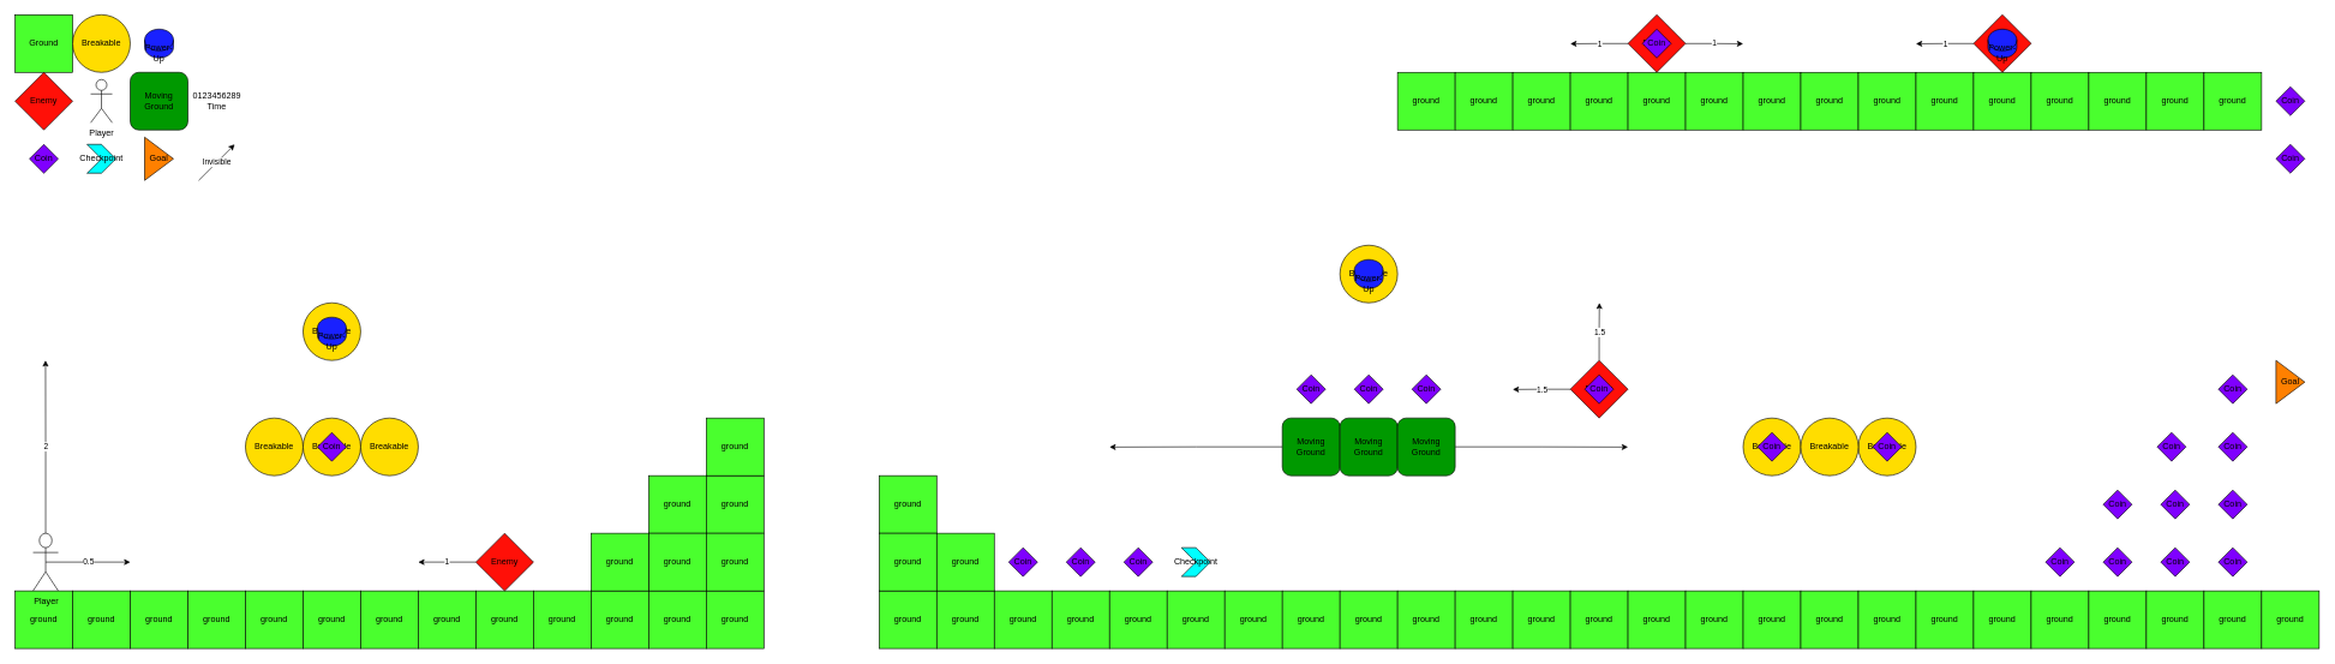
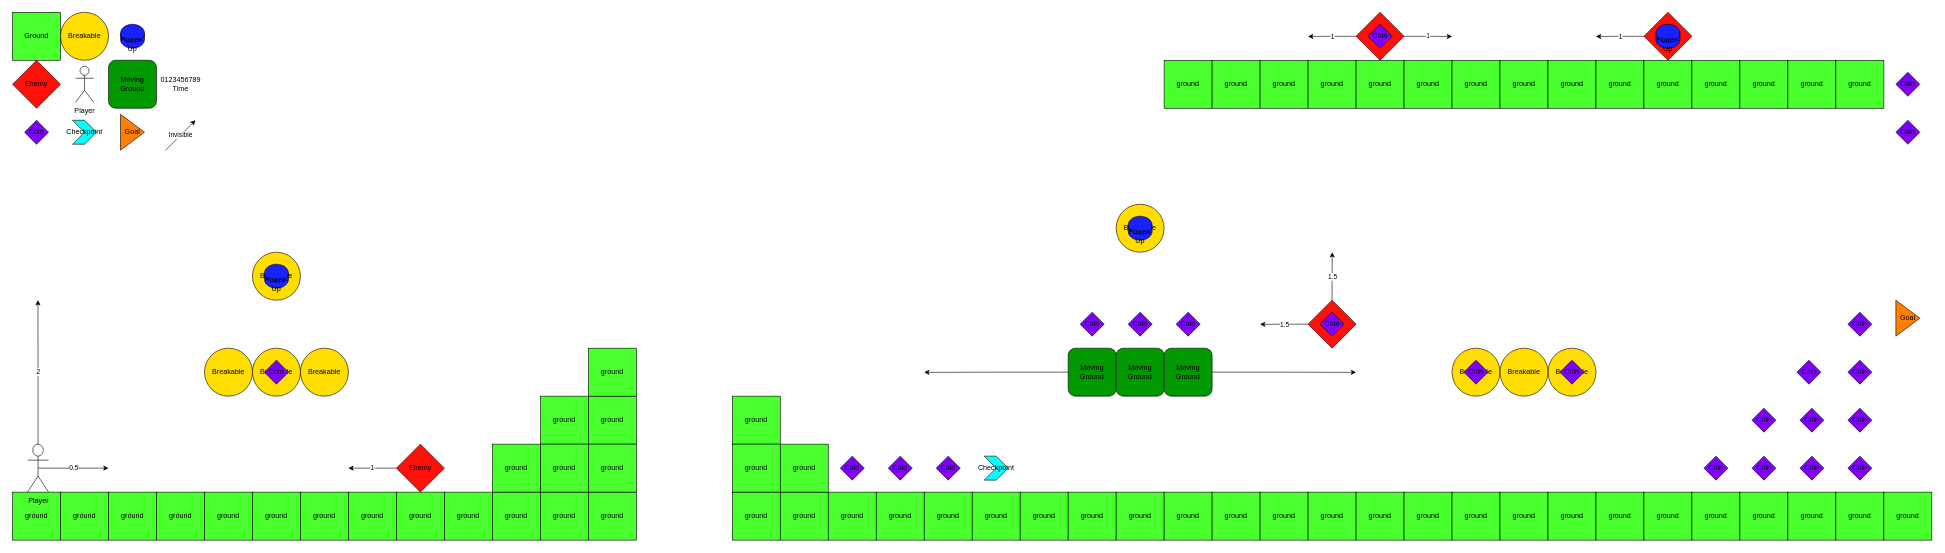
- <mxCell id="128" value="0123456289&lt;br&gt;Time" style="text;html=1;align=center;verticalAlign=middle;resizable=0;points=[];autosize=1;strokeColor=none;fillColor=none;" vertex="1" parent="1"><mxGeometry x="250" y="120" width="100" height="40" as="geometry" /></mxCell>
+ <mxCell id="128" value="0123456789&lt;br&gt;Time" style="text;html=1;align=center;verticalAlign=middle;resizable=0;points=[];autosize=1;strokeColor=none;fillColor=none;" vertex="1" parent="1"><mxGeometry x="250" y="120" width="100" height="40" as="geometry" /></mxCell>
